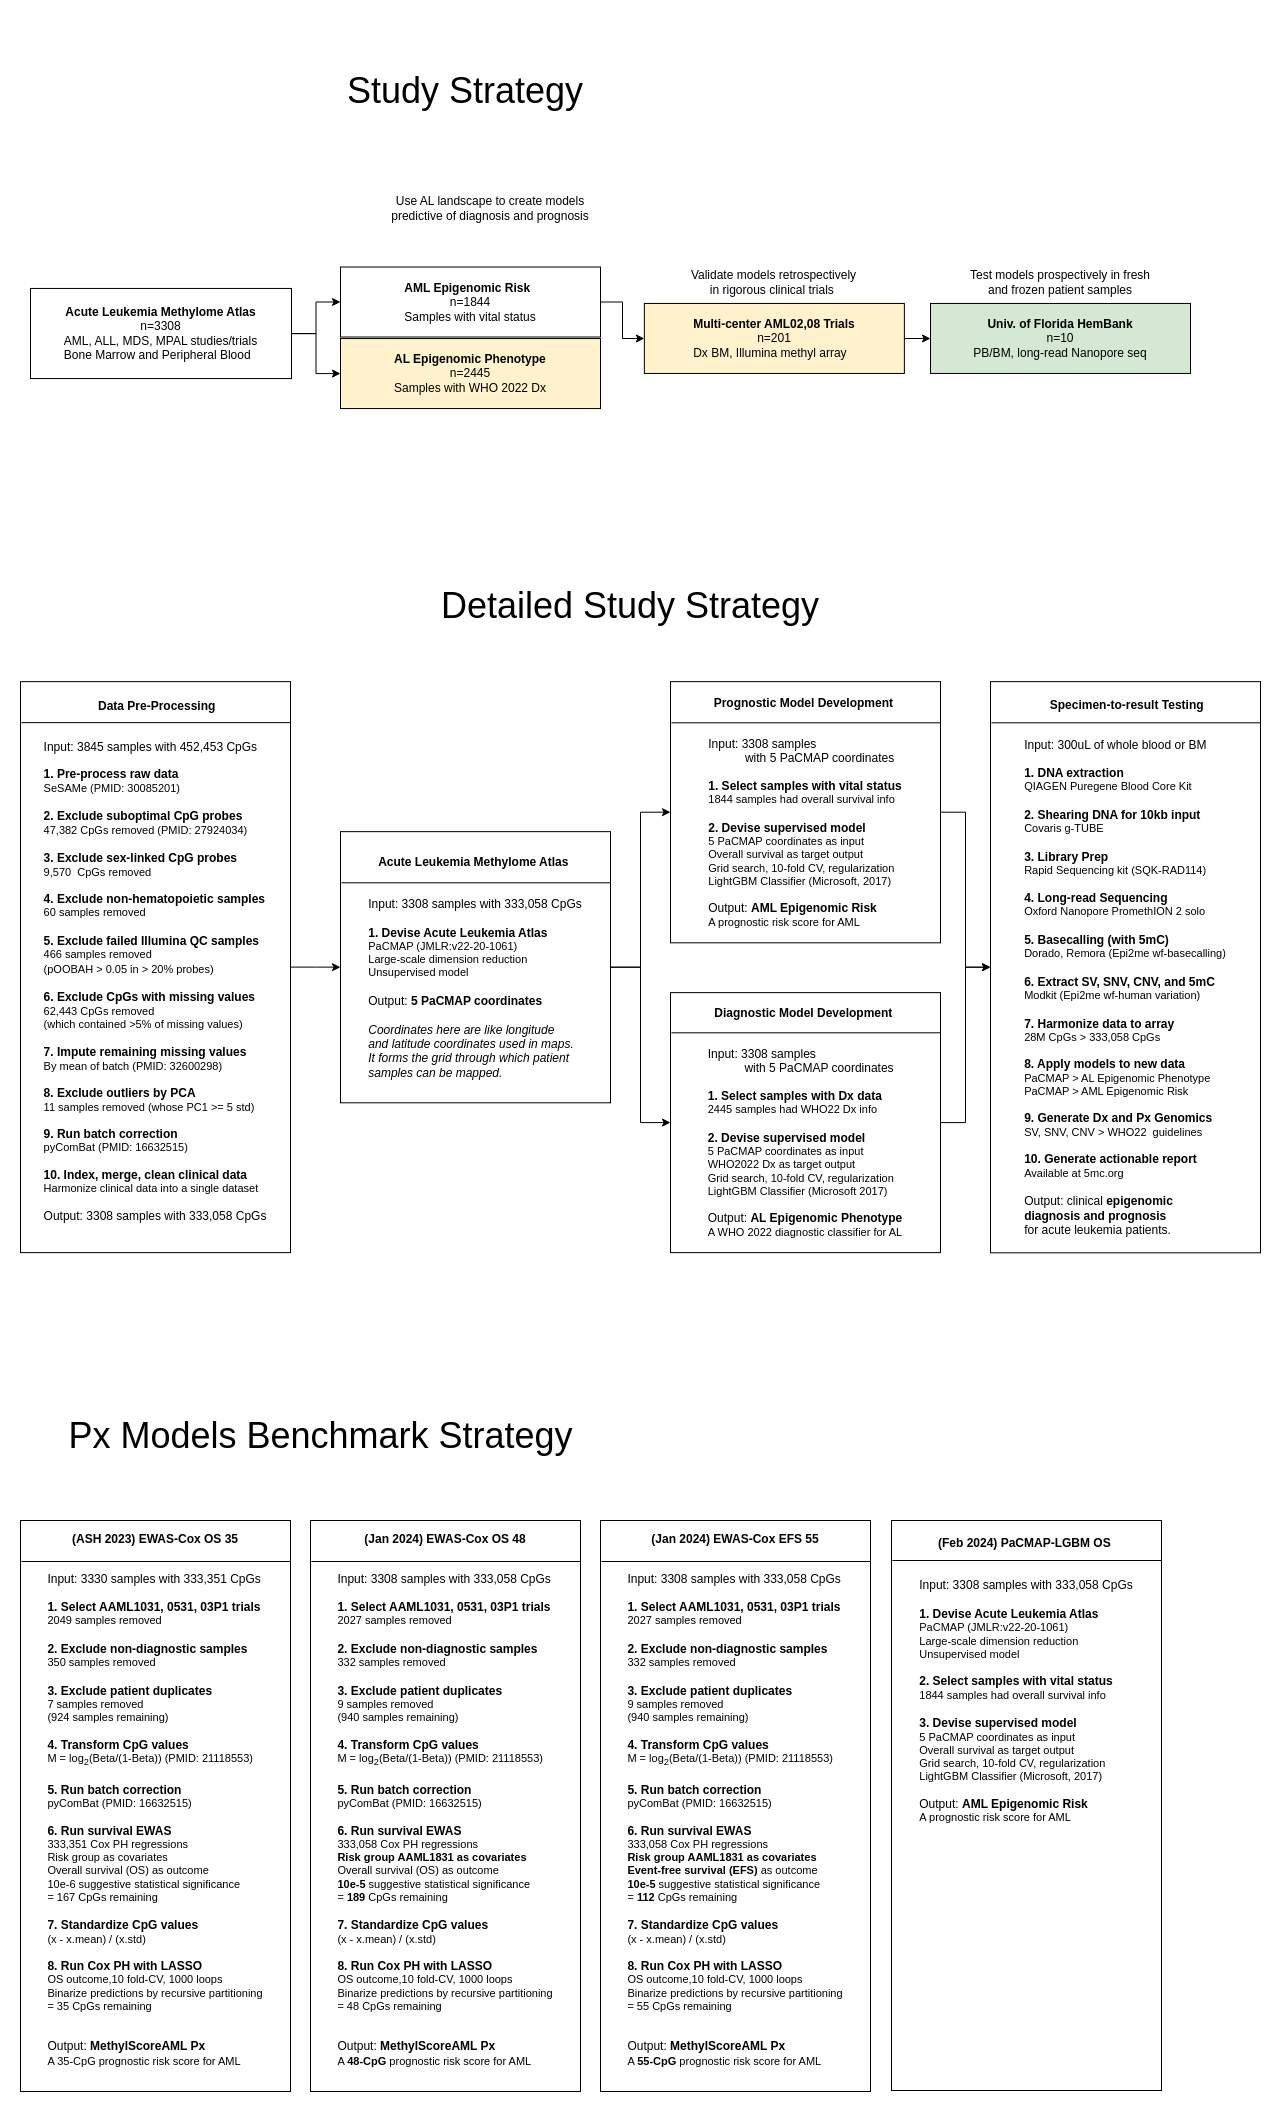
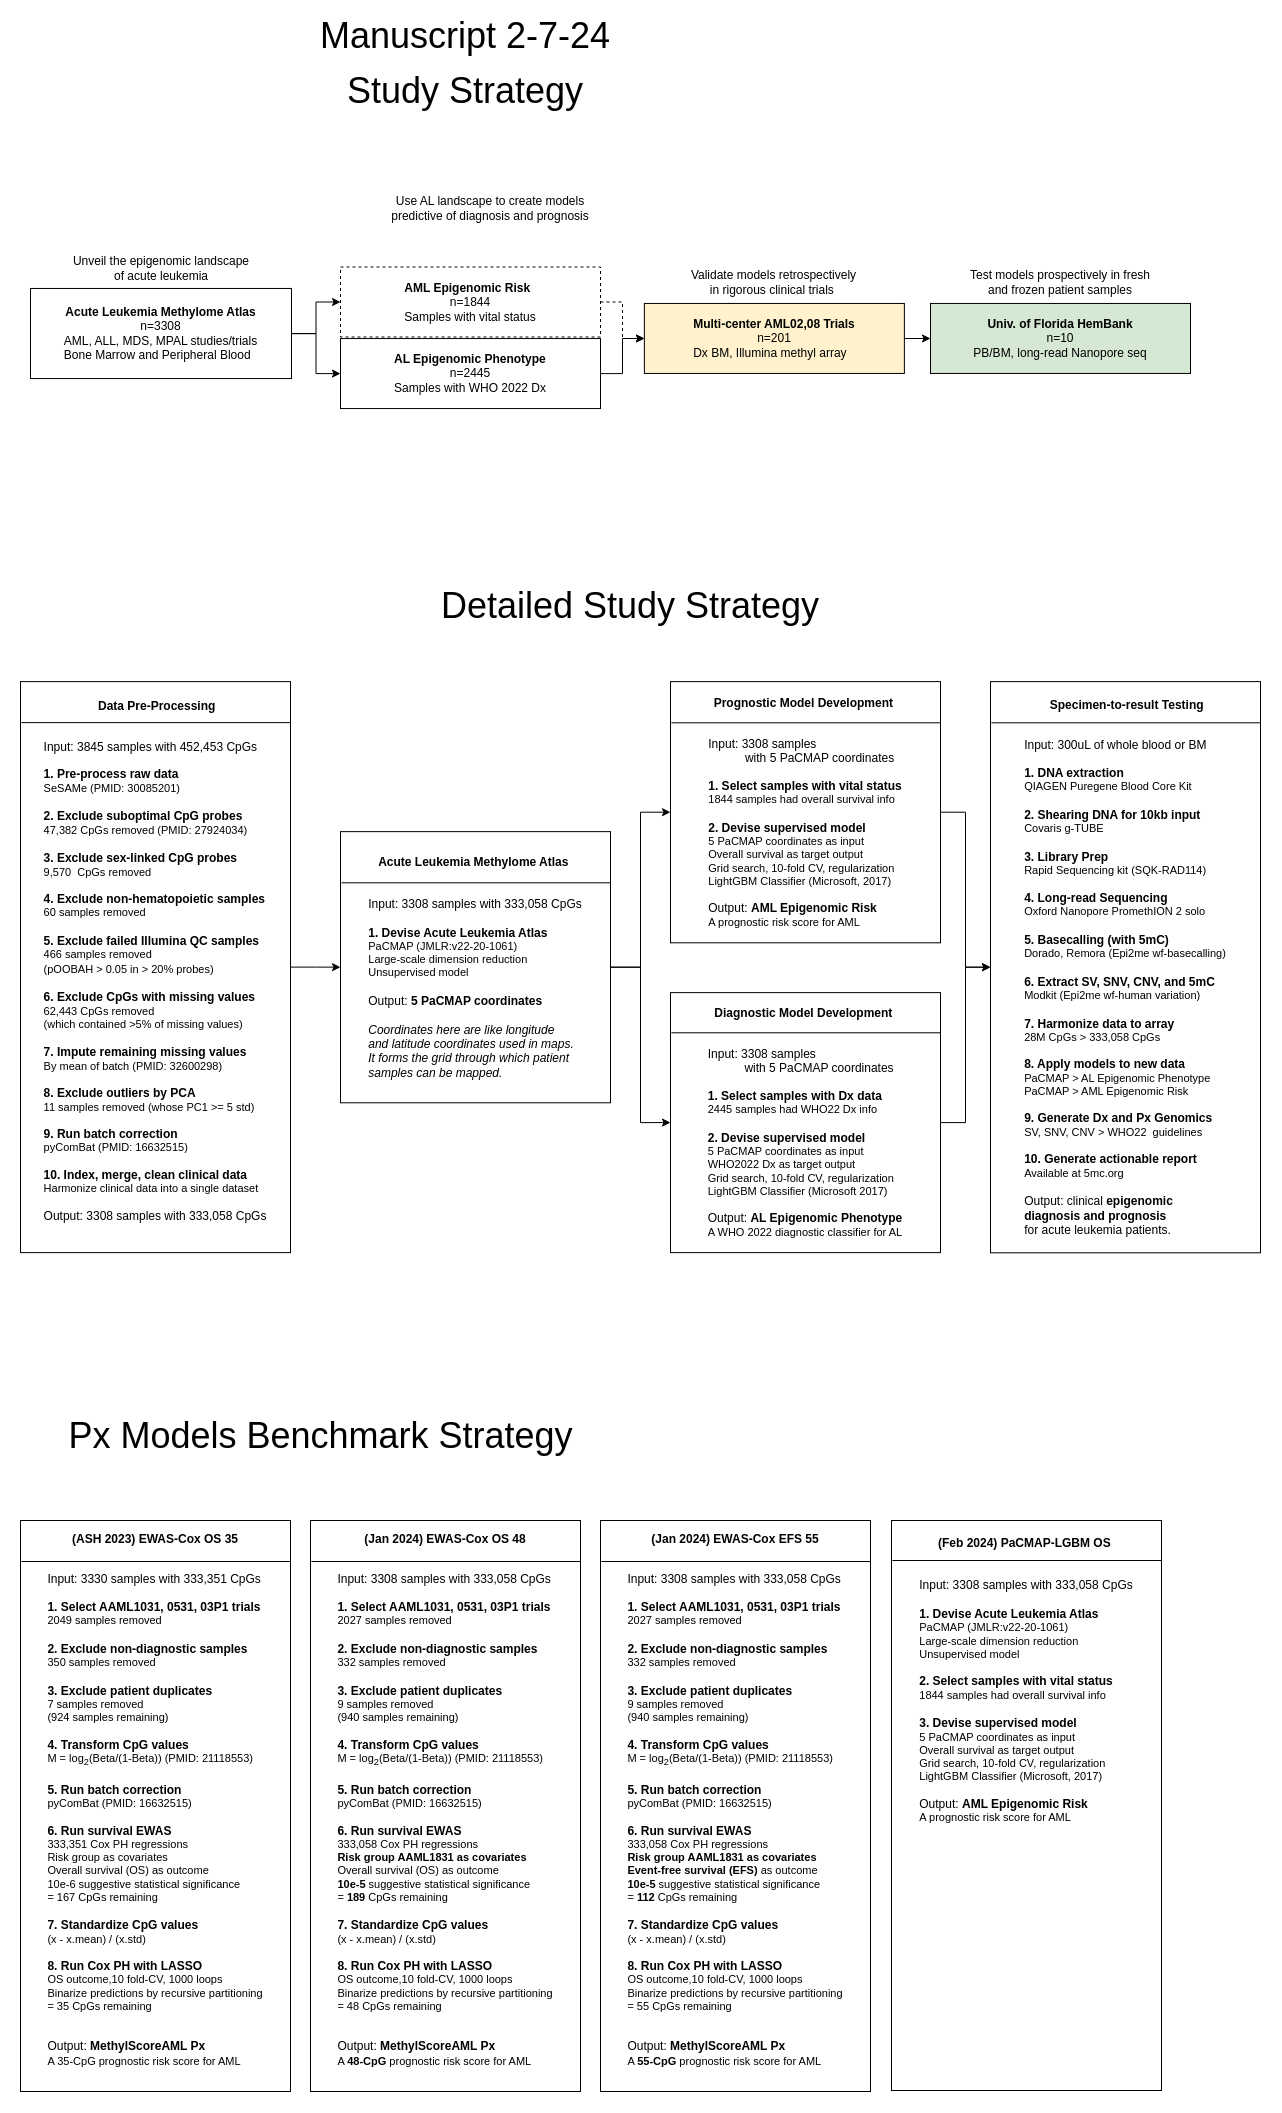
+ <mxCell id="2" value="&lt;span style=&quot;font-size: 36px;&quot;&gt;Manuscript 2-7-24&lt;/span&gt;" style="text;html=1;strokeColor=none;fillColor=none;align=center;verticalAlign=middle;whiteSpace=wrap;rounded=0;" parent="1" vertex="1"><mxGeometry x="300" y="20" width="330" height="30" as="geometry" /></mxCell>
+ <mxCell id="23" value="Unveil the epigenomic landscape of acute leukemia" style="text;html=1;strokeColor=none;fillColor=none;align=center;verticalAlign=middle;whiteSpace=wrap;rounded=0;" parent="1" vertex="1"><mxGeometry x="69.63" y="252.96" width="181.75" height="30" as="geometry" /></mxCell>
- <mxCell id="8" value="&lt;div style=&quot;&quot;&gt;&lt;div style=&quot;&quot;&gt;&lt;div style=&quot;text-align: justify;&quot;&gt;&lt;b&gt;AML Epigenomic Risk&lt;/b&gt;&lt;/div&gt;&lt;div style=&quot;&quot;&gt;n=1844&lt;b&gt;&lt;br&gt;&lt;/b&gt;&lt;/div&gt;&lt;div style=&quot;font-size: 11px; text-align: left;&quot;&gt;&lt;span style=&quot;font-size: 12px; text-align: justify; background-color: initial;&quot;&gt;Samples with vital status&lt;/span&gt;&lt;/div&gt;&lt;/div&gt;&lt;/div&gt;" style="rounded=0;whiteSpace=wrap;html=1;align=center;" parent="1" vertex="1"><mxGeometry x="340" y="266.5" width="260" height="70" as="geometry" /></mxCell>
+ <mxCell id="8" value="&lt;div style=&quot;&quot;&gt;&lt;div style=&quot;&quot;&gt;&lt;div style=&quot;text-align: justify;&quot;&gt;&lt;b&gt;AML Epigenomic Risk&lt;/b&gt;&lt;/div&gt;&lt;div style=&quot;&quot;&gt;n=1844&lt;b&gt;&lt;br&gt;&lt;/b&gt;&lt;/div&gt;&lt;div style=&quot;font-size: 11px; text-align: left;&quot;&gt;&lt;span style=&quot;font-size: 12px; text-align: justify; background-color: initial;&quot;&gt;Samples with vital status&lt;/span&gt;&lt;/div&gt;&lt;/div&gt;&lt;/div&gt;" style="rounded=0;whiteSpace=wrap;html=1;align=center;dashed=1;" parent="1" vertex="1"><mxGeometry x="340" y="266.5" width="260" height="70" as="geometry" /></mxCell>
- <mxCell id="7" value="" style="edgeStyle=orthogonalEdgeStyle;rounded=0;orthogonalLoop=1;jettySize=auto;html=1;" parent="1" source="8" target="12" edge="1"><mxGeometry relative="1" as="geometry" /></mxCell>
+ <mxCell id="7" value="" style="edgeStyle=orthogonalEdgeStyle;rounded=0;orthogonalLoop=1;jettySize=auto;html=1;dashed=1;" parent="1" source="8" target="12" edge="1"><mxGeometry relative="1" as="geometry" /></mxCell>
+ <mxCell id="9" value="" style="edgeStyle=orthogonalEdgeStyle;rounded=0;orthogonalLoop=1;jettySize=auto;html=1;" parent="1" source="10" target="12" edge="1"><mxGeometry relative="1" as="geometry" /></mxCell>
- <mxCell id="10" value="&lt;div style=&quot;&quot;&gt;&lt;div style=&quot;&quot;&gt;&lt;div style=&quot;font-size: 11px; text-align: justify;&quot;&gt;&lt;b&gt;&lt;font style=&quot;font-size: 12px;&quot;&gt;AL Epigenomic Phenotype&lt;/font&gt;&lt;/b&gt;&lt;/div&gt;&lt;div style=&quot;&quot;&gt;&lt;div style=&quot;&quot;&gt;&lt;span style=&quot;background-color: initial;&quot;&gt;n=2445&lt;/span&gt;&lt;/div&gt;&lt;div style=&quot;&quot;&gt;Samples with WHO 2022 Dx&lt;/div&gt;&lt;/div&gt;&lt;/div&gt;&lt;/div&gt;" style="rounded=0;whiteSpace=wrap;html=1;align=center;fillColor=#fff2cc;" parent="1" vertex="1"><mxGeometry x="340" y="338.05" width="260" height="70" as="geometry" /></mxCell>
+ <mxCell id="10" value="&lt;div style=&quot;&quot;&gt;&lt;div style=&quot;&quot;&gt;&lt;div style=&quot;font-size: 11px; text-align: justify;&quot;&gt;&lt;b&gt;&lt;font style=&quot;font-size: 12px;&quot;&gt;AL Epigenomic Phenotype&lt;/font&gt;&lt;/b&gt;&lt;/div&gt;&lt;div style=&quot;&quot;&gt;&lt;div style=&quot;&quot;&gt;&lt;span style=&quot;background-color: initial;&quot;&gt;n=2445&lt;/span&gt;&lt;/div&gt;&lt;div style=&quot;&quot;&gt;Samples with WHO 2022 Dx&lt;/div&gt;&lt;/div&gt;&lt;/div&gt;&lt;/div&gt;" style="rounded=0;whiteSpace=wrap;html=1;align=center;" parent="1" vertex="1"><mxGeometry x="340" y="338.05" width="260" height="70" as="geometry" /></mxCell>
